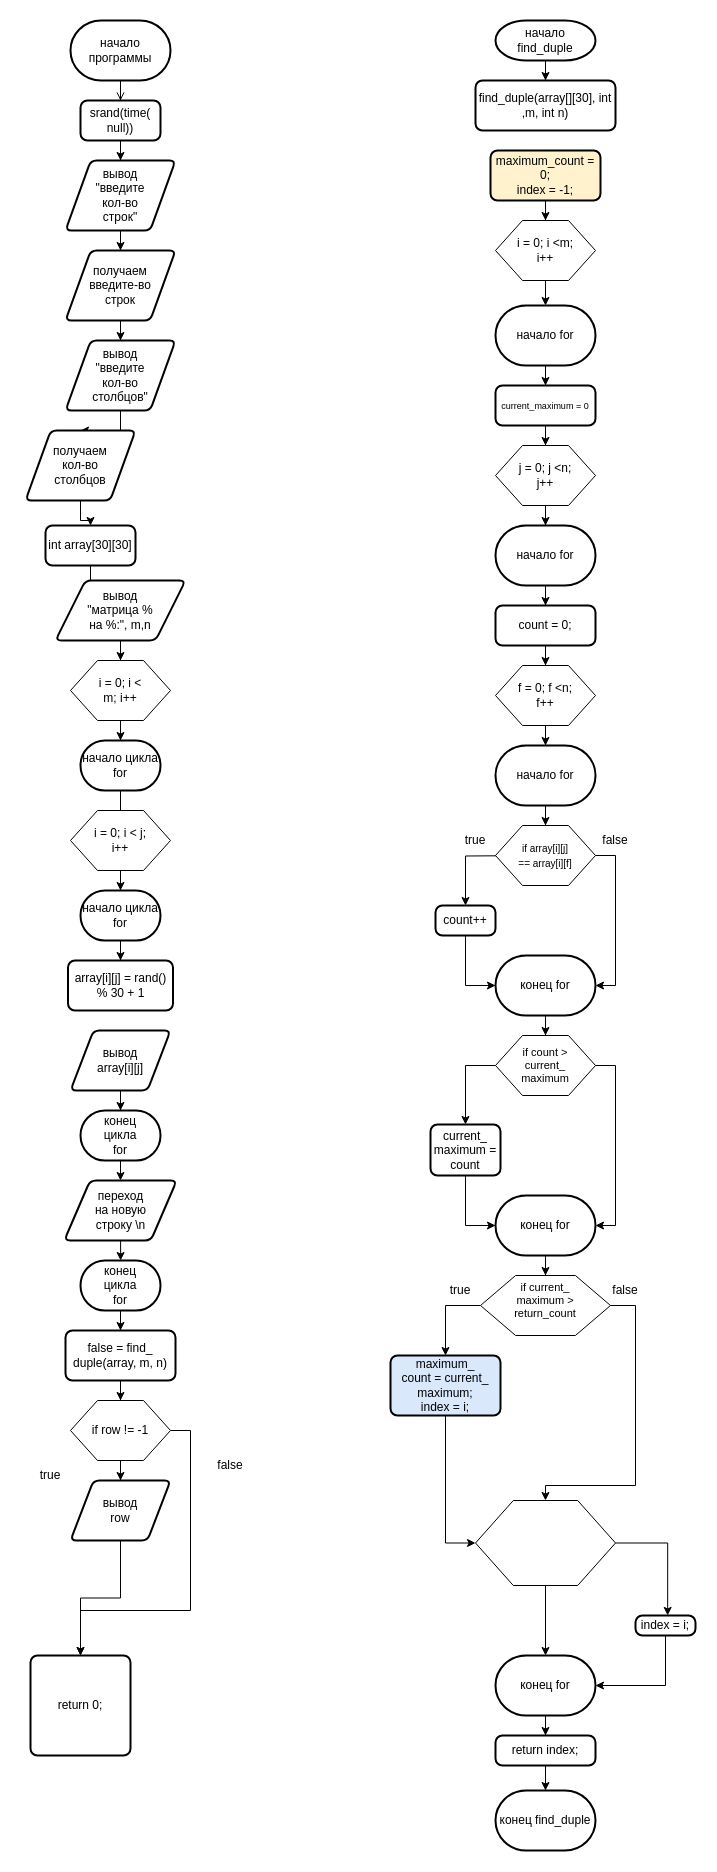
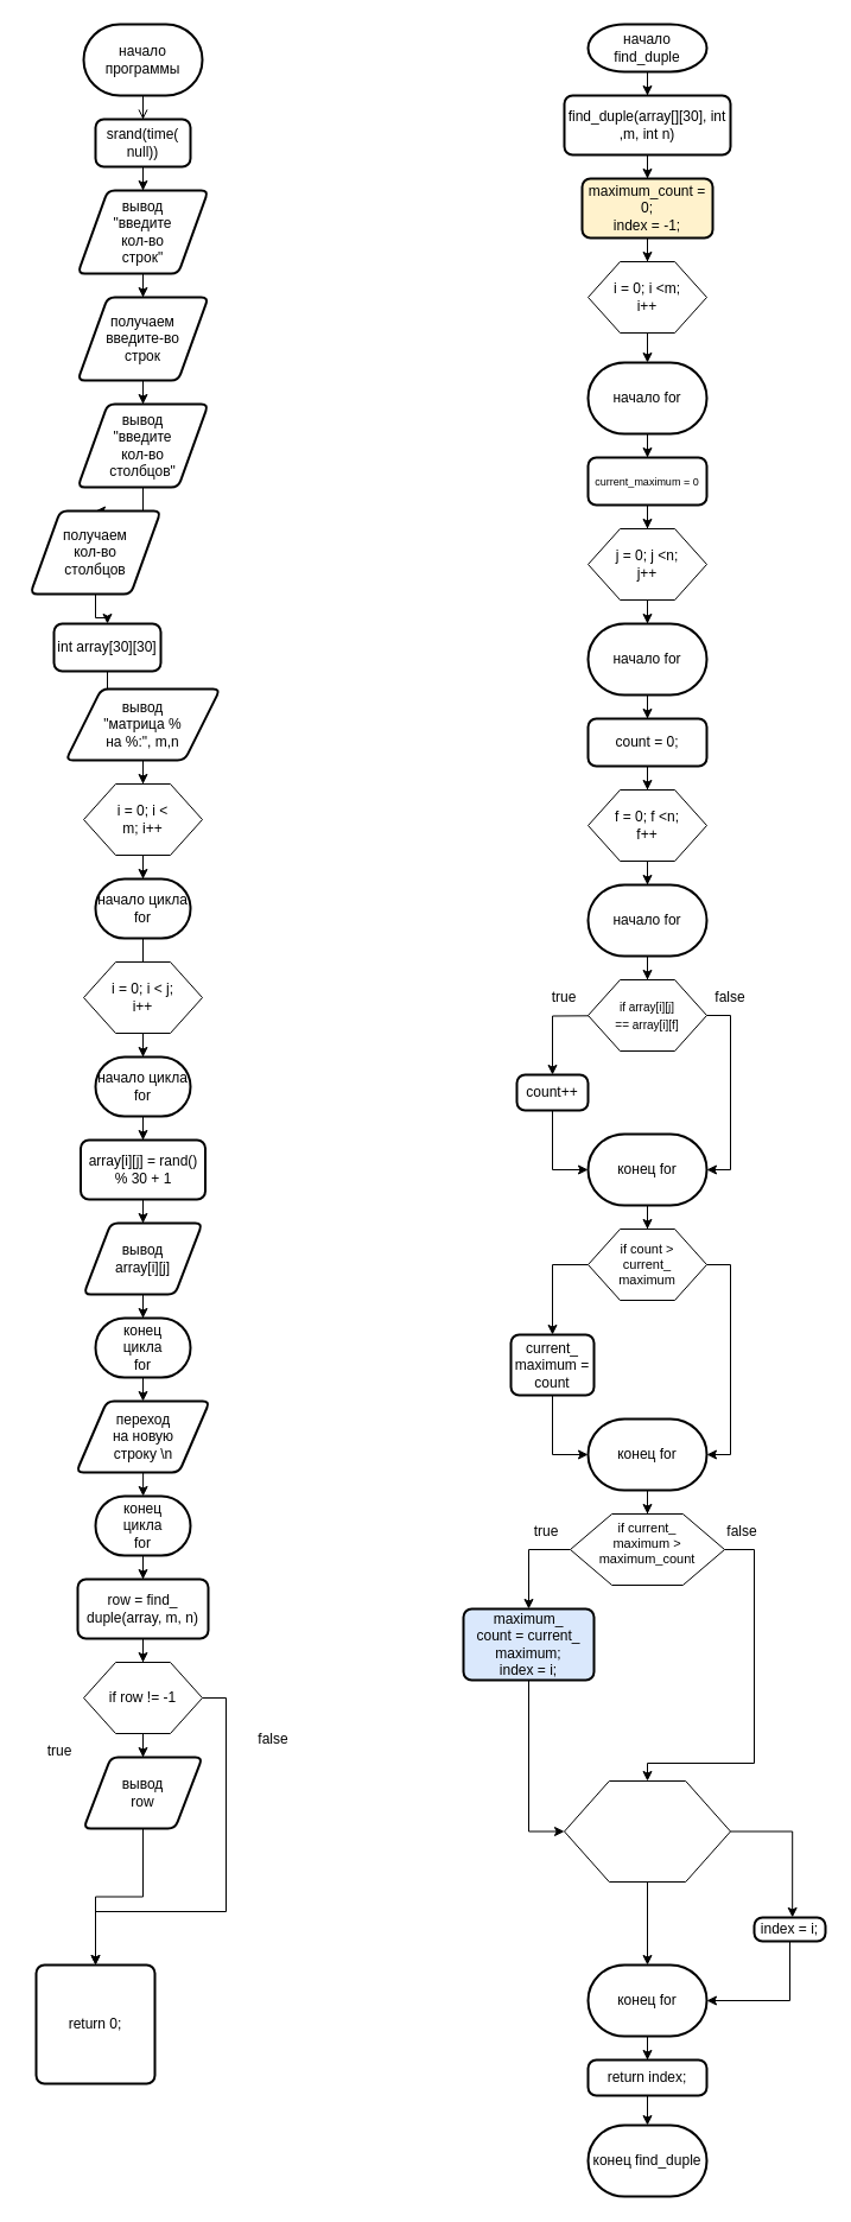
+ <mxCell id="49" style="edgeStyle=orthogonalEdgeStyle;rounded=0;orthogonalLoop=1;jettySize=auto;html=1;entryX=0.5;entryY=0;entryDx=0;entryDy=0;" edge="1" parent="1" source="50" target="52"><mxGeometry relative="1" as="geometry" /></mxCell>
+ <mxCell id="28" value="" style="edgeStyle=orthogonalEdgeStyle;rounded=0;orthogonalLoop=1;jettySize=auto;html=1;" edge="1" parent="1" source="29" target="31"><mxGeometry relative="1" as="geometry" /></mxCell>
- <mxCell id="92" value="&lt;div style=&quot;font-size: 11px;&quot;&gt;&lt;font style=&quot;font-size: 11px;&quot;&gt;if current_&lt;/font&gt;&lt;/div&gt;&lt;div style=&quot;font-size: 11px;&quot;&gt;&lt;font style=&quot;font-size: 11px;&quot;&gt;maximum &amp;gt; return_count&lt;br&gt;&lt;/font&gt;&lt;/div&gt;" style="text;strokeColor=none;align=center;fillColor=none;html=1;verticalAlign=middle;whiteSpace=wrap;rounded=0;" vertex="1" parent="1"><mxGeometry x="515" y="1285" width="60" height="30" as="geometry" /></mxCell>
+ <mxCell id="92" value="&lt;div style=&quot;font-size: 11px;&quot;&gt;&lt;font style=&quot;font-size: 11px;&quot;&gt;if current_&lt;/font&gt;&lt;/div&gt;&lt;div style=&quot;font-size: 11px;&quot;&gt;&lt;font style=&quot;font-size: 11px;&quot;&gt;maximum &amp;gt; maximum_count&lt;br&gt;&lt;/font&gt;&lt;/div&gt;" style="text;strokeColor=none;align=center;fillColor=none;html=1;verticalAlign=middle;whiteSpace=wrap;rounded=0;" vertex="1" parent="1"><mxGeometry x="515" y="1285" width="60" height="30" as="geometry" /></mxCell>
- <mxCell id="39" value="&lt;div&gt;false = find_&lt;/div&gt;&lt;div&gt;duple(array, m, n)&lt;br&gt;&lt;/div&gt;" style="rounded=1;whiteSpace=wrap;html=1;absoluteArcSize=1;arcSize=14;strokeWidth=2;" vertex="1" parent="1"><mxGeometry x="65" y="1330" width="110" height="50" as="geometry" /></mxCell>
+ <mxCell id="39" value="&lt;div&gt;row = find_&lt;/div&gt;&lt;div&gt;duple(array, m, n)&lt;br&gt;&lt;/div&gt;" style="rounded=1;whiteSpace=wrap;html=1;absoluteArcSize=1;arcSize=14;strokeWidth=2;" vertex="1" parent="1"><mxGeometry x="65" y="1330" width="110" height="50" as="geometry" /></mxCell>
